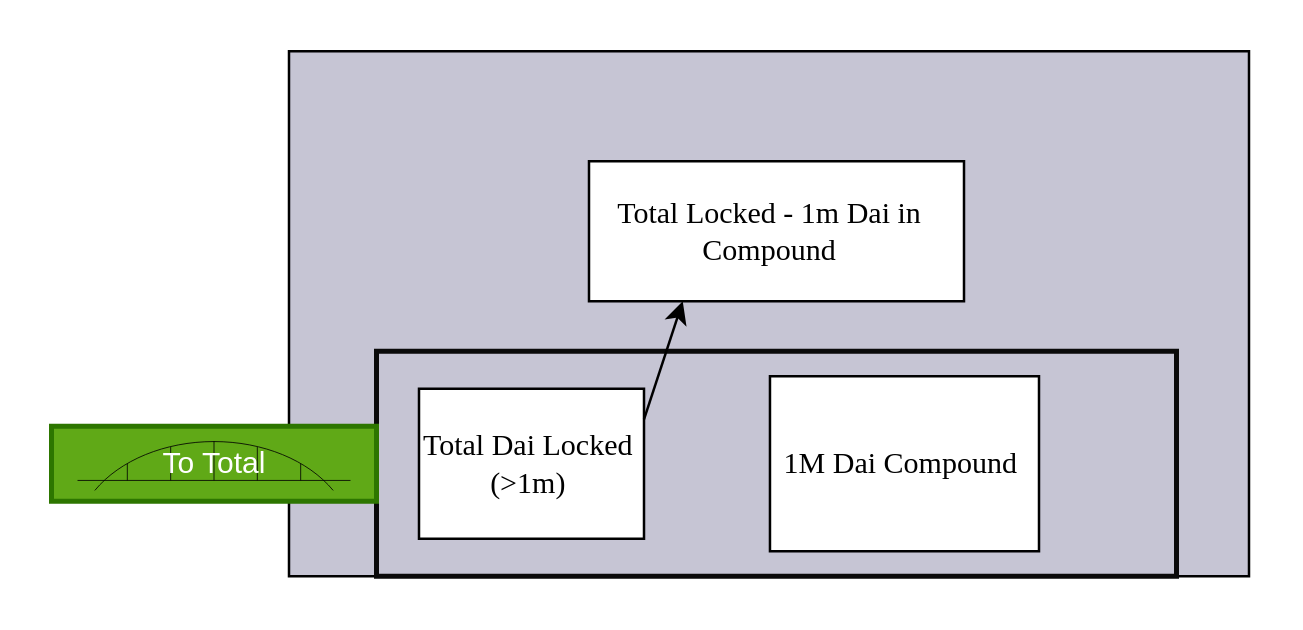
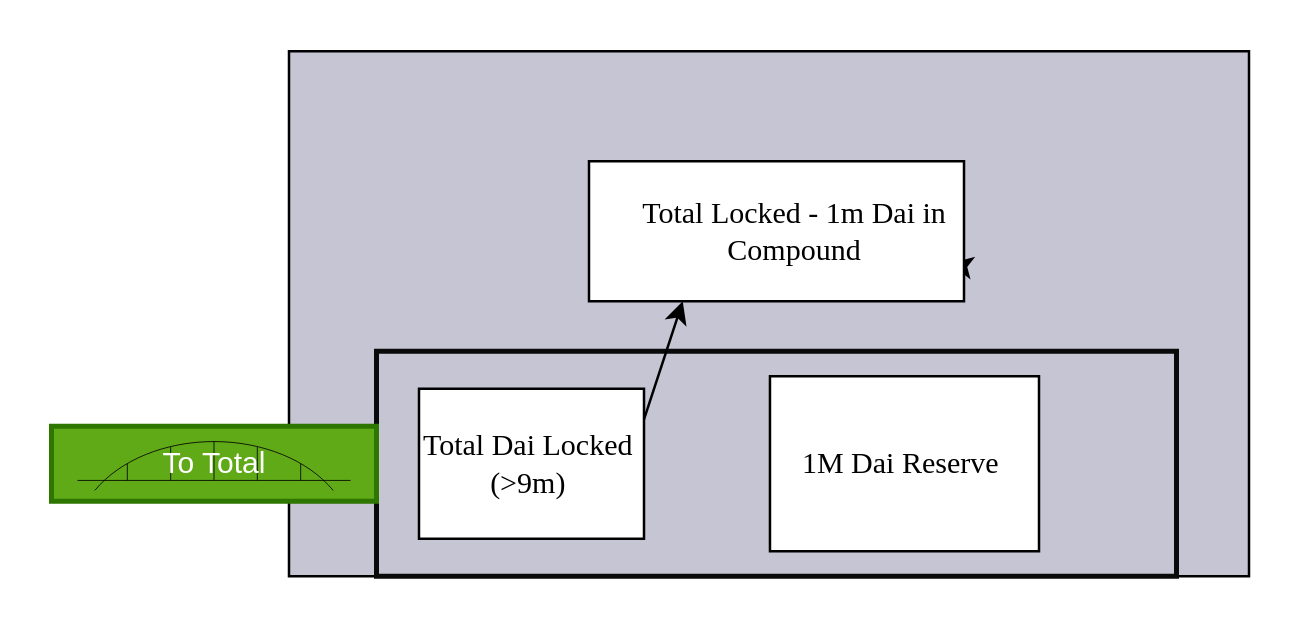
- <mxCell id="6" value="Total Locked - 1m Dai in Compound" style="text;html=1;strokeColor=none;fillColor=none;align=center;verticalAlign=middle;whiteSpace=wrap;rounded=0;fontFamily=Comic Sans MS;fontSize=12;" vertex="1" parent="1"><mxGeometry x="244.5" y="74.25" width="125" height="35.5" as="geometry" /></mxCell>
+ <mxCell id="6" value="Total Locked - 1m Dai in Compound" style="text;html=1;strokeColor=none;fillColor=none;align=center;verticalAlign=middle;whiteSpace=wrap;rounded=0;fontFamily=Comic Sans MS;fontSize=12;" vertex="1" parent="1"><mxGeometry x="254.5" y="74.25" width="125" height="35.5" as="geometry" /></mxCell>
- <mxCell id="9" value="Total Dai Locked (&amp;gt;1m)" style="text;html=1;strokeColor=none;fillColor=none;align=center;verticalAlign=middle;whiteSpace=wrap;rounded=0;fontFamily=Comic Sans MS;fontSize=12;" vertex="1" parent="7"><mxGeometry y="12.25" width="92" height="35.5" as="geometry" /></mxCell>
+ <mxCell id="9" value="Total Dai Locked (&amp;gt;9m)" style="text;html=1;strokeColor=none;fillColor=none;align=center;verticalAlign=middle;whiteSpace=wrap;rounded=0;fontFamily=Comic Sans MS;fontSize=12;" vertex="1" parent="7"><mxGeometry y="12.25" width="92" height="35.5" as="geometry" /></mxCell>
- <mxCell id="12" value="1M Dai Compound" style="text;html=1;strokeColor=none;fillColor=none;align=center;verticalAlign=middle;whiteSpace=wrap;rounded=0;fontFamily=Comic Sans MS;fontSize=12;" vertex="1" parent="10"><mxGeometry y="14.292" width="110" height="41.417" as="geometry" /></mxCell>
+ <mxCell id="12" value="1M Dai Reserve" style="text;html=1;strokeColor=none;fillColor=none;align=center;verticalAlign=middle;whiteSpace=wrap;rounded=0;fontFamily=Comic Sans MS;fontSize=12;" vertex="1" parent="10"><mxGeometry y="14.292" width="110" height="41.417" as="geometry" /></mxCell>
